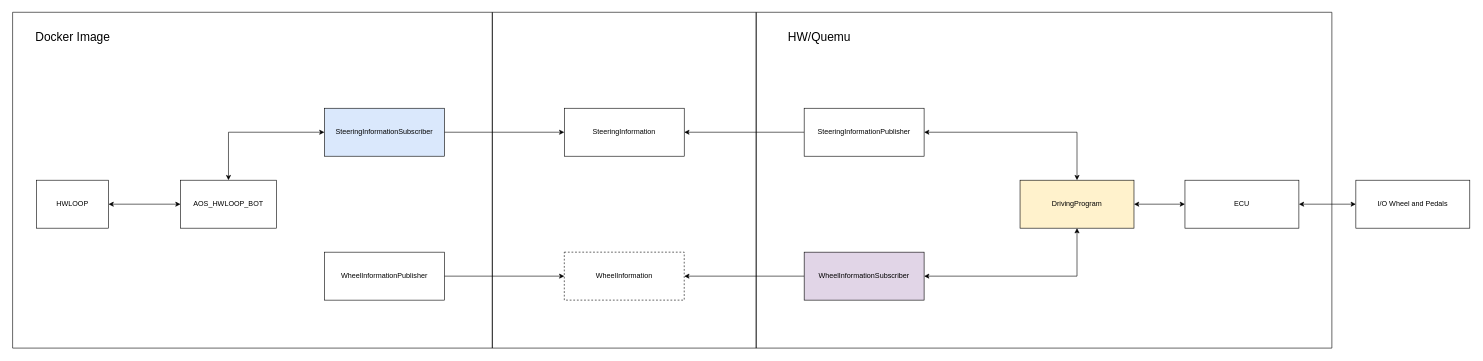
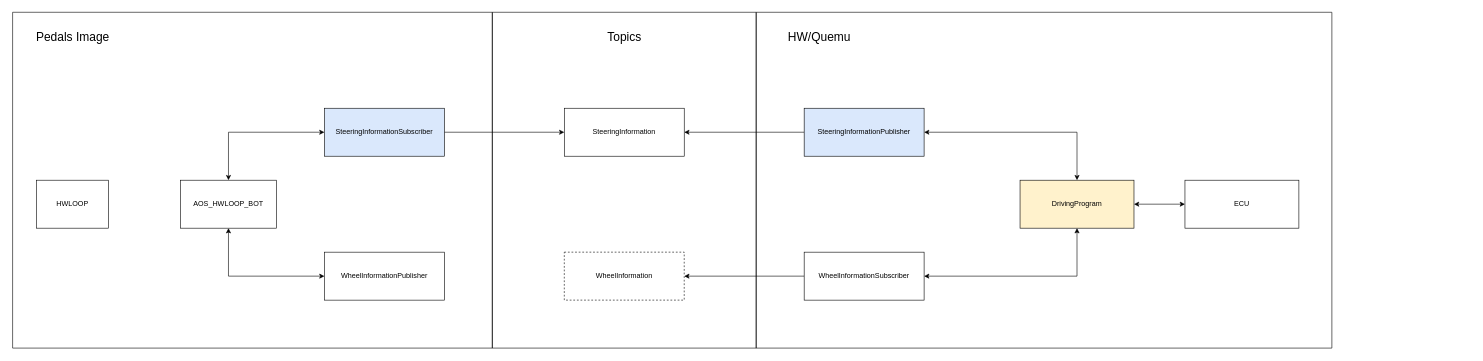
- <mxCell id="13" value="&lt;font style=&quot;font-size: 20px;&quot;&gt;Docker Image&lt;/font&gt;" style="text;html=1;align=center;verticalAlign=middle;resizable=0;points=[];autosize=1;strokeColor=none;fillColor=none;" parent="12" vertex="1"><mxGeometry x="25" y="20" width="150" height="40" as="geometry" /></mxCell>
+ <mxCell id="13" value="&lt;font style=&quot;font-size: 20px;&quot;&gt;Pedals Image&lt;/font&gt;" style="text;html=1;align=center;verticalAlign=middle;resizable=0;points=[];autosize=1;strokeColor=none;fillColor=none;" parent="12" vertex="1"><mxGeometry x="25" y="20" width="150" height="40" as="geometry" /></mxCell>
+ <mxCell id="28" value="&lt;font style=&quot;font-size: 20px;&quot;&gt;Topics&lt;/font&gt;" style="text;html=1;align=center;verticalAlign=middle;resizable=0;points=[];autosize=1;strokeColor=none;fillColor=none;" parent="27" vertex="1"><mxGeometry x="180" y="20" width="80" height="40" as="geometry" /></mxCell>
- <mxCell id="4" value="SteeringInformationPublisher" style="rounded=0;whiteSpace=wrap;html=1;direction=east;flipH=1;flipV=0;" parent="1" vertex="1"><mxGeometry x="1340" y="180" width="200" height="80" as="geometry" /></mxCell>
+ <mxCell id="4" value="SteeringInformationPublisher" style="rounded=0;whiteSpace=wrap;html=1;direction=east;flipH=1;flipV=0;fillColor=#dae8fc;" parent="1" vertex="1"><mxGeometry x="1340" y="180" width="200" height="80" as="geometry" /></mxCell>
- <mxCell id="16" value="" style="endArrow=classic;startArrow=classic;html=1;rounded=0;entryX=1;entryY=0.5;entryDx=0;entryDy=0;exitX=0;exitY=0.5;exitDx=0;exitDy=0;" parent="1" source="15" target="14" edge="1"><mxGeometry width="50" height="50" relative="1" as="geometry"><mxPoint x="780" y="30" as="sourcePoint" /><mxPoint x="830" y="-20" as="targetPoint" /></mxGeometry></mxCell>
- <mxCell id="7" style="edgeStyle=orthogonalEdgeStyle;rounded=0;orthogonalLoop=1;jettySize=auto;html=1;exitX=1;exitY=0.5;exitDx=0;exitDy=0;entryX=0;entryY=0.5;entryDx=0;entryDy=0;startArrow=classic;startFill=1;" parent="1" source="8" target="9" edge="1"><mxGeometry relative="1" as="geometry" /></mxCell>
- <mxCell id="9" value="I/O Wheel and Pedals" style="rounded=0;whiteSpace=wrap;html=1;" parent="1" vertex="1"><mxGeometry x="2260" y="300" width="190" height="80" as="geometry" /></mxCell>
+ <mxCell id="20" style="edgeStyle=orthogonalEdgeStyle;rounded=0;orthogonalLoop=1;jettySize=auto;html=1;entryX=0.5;entryY=1;entryDx=0;entryDy=0;startArrow=classic;startFill=1;" parent="1" source="22" target="15" edge="1"><mxGeometry relative="1" as="geometry" /></mxCell>
- <mxCell id="21" style="edgeStyle=orthogonalEdgeStyle;rounded=0;orthogonalLoop=1;jettySize=auto;html=1;exitX=1;exitY=0.5;exitDx=0;exitDy=0;entryX=0;entryY=0.5;entryDx=0;entryDy=0;" parent="1" source="22" target="29" edge="1"><mxGeometry relative="1" as="geometry" /></mxCell>
- <mxCell id="25" value="WheelInformationSubscriber" style="rounded=0;whiteSpace=wrap;html=1;direction=east;flipH=1;flipV=0;fillColor=#e1d5e7;" parent="23" vertex="1"><mxGeometry x="80" y="400" width="200" height="80" as="geometry" /></mxCell>
+ <mxCell id="25" value="WheelInformationSubscriber" style="rounded=0;whiteSpace=wrap;html=1;direction=east;flipH=1;flipV=0;" parent="23" vertex="1"><mxGeometry x="80" y="400" width="200" height="80" as="geometry" /></mxCell>
